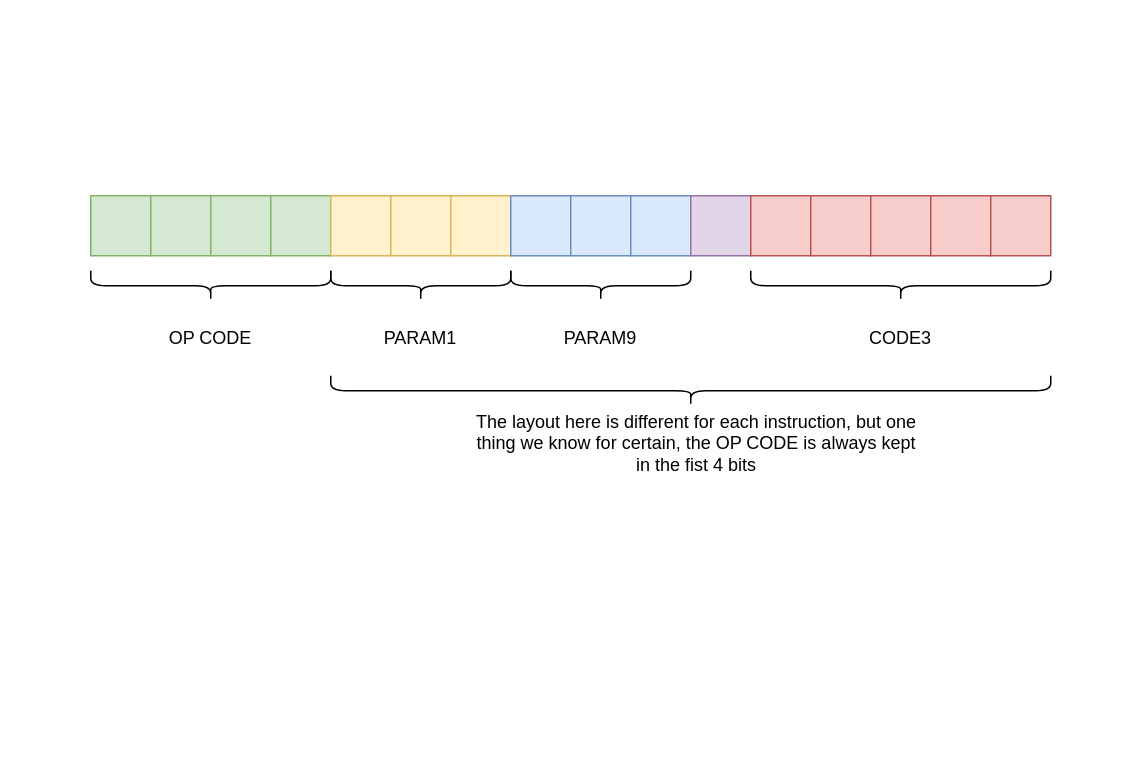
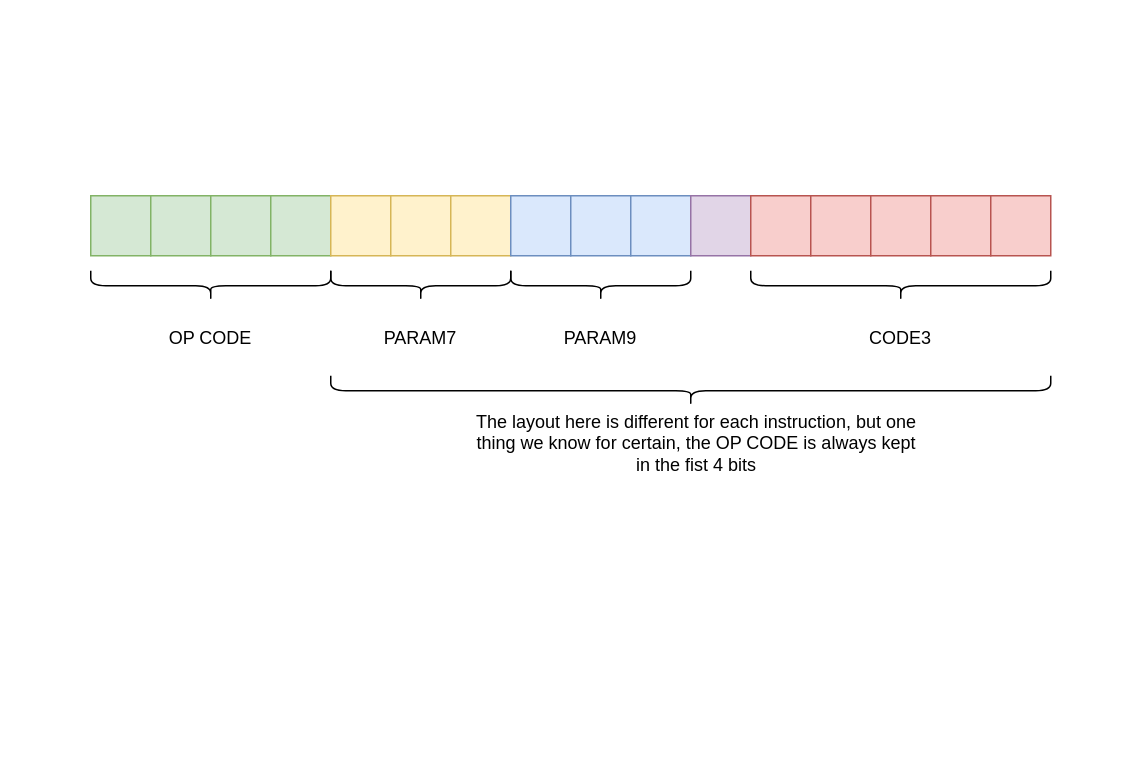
- <mxCell id="24" value="PARAM1" style="text;html=1;strokeColor=none;fillColor=none;align=center;verticalAlign=middle;whiteSpace=wrap;rounded=0;" vertex="1" parent="1"><mxGeometry x="250" y="210" width="60" height="30" as="geometry" /></mxCell>
+ <mxCell id="24" value="PARAM7" style="text;html=1;strokeColor=none;fillColor=none;align=center;verticalAlign=middle;whiteSpace=wrap;rounded=0;" vertex="1" parent="1"><mxGeometry x="250" y="210" width="60" height="30" as="geometry" /></mxCell>
